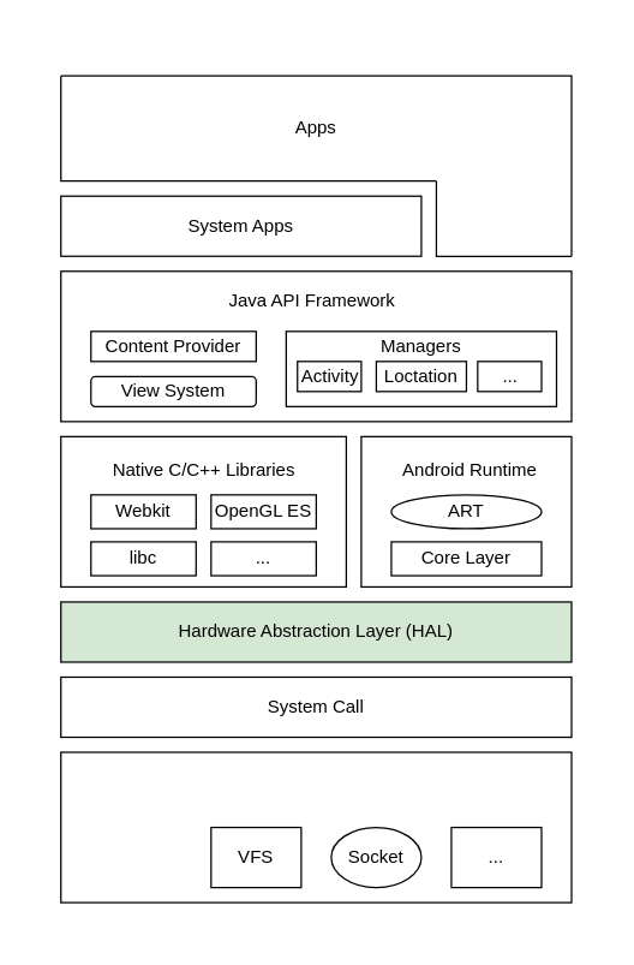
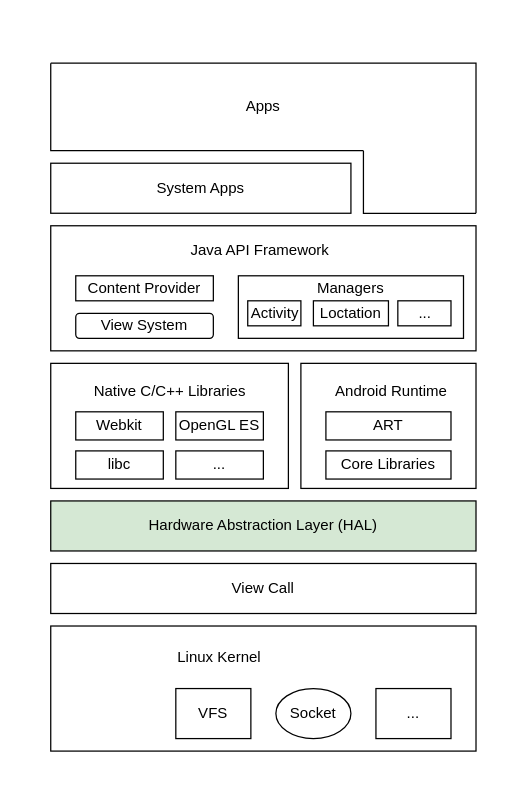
- <mxCell id="20" value="ART" style="ellipse;whiteSpace=wrap;html=1;" parent="1" vertex="1"><mxGeometry x="260" y="328.75" width="100" height="22.5" as="geometry" /></mxCell>
+ <mxCell id="20" value="ART" style="rounded=0;whiteSpace=wrap;html=1;" parent="1" vertex="1"><mxGeometry x="260" y="328.75" width="100" height="22.5" as="geometry" /></mxCell>
- <mxCell id="19" value="Core Layer" style="rounded=0;whiteSpace=wrap;html=1;" parent="1" vertex="1"><mxGeometry x="260" y="360" width="100" height="22.5" as="geometry" /></mxCell>
+ <mxCell id="19" value="Core Libraries" style="rounded=0;whiteSpace=wrap;html=1;" parent="1" vertex="1"><mxGeometry x="260" y="360" width="100" height="22.5" as="geometry" /></mxCell>
- <mxCell id="8" value="System Call" style="rounded=0;whiteSpace=wrap;html=1;" parent="1" vertex="1"><mxGeometry x="40" y="450" width="340" height="40" as="geometry" /></mxCell>
+ <mxCell id="8" value="View Call" style="rounded=0;whiteSpace=wrap;html=1;" parent="1" vertex="1"><mxGeometry x="40" y="450" width="340" height="40" as="geometry" /></mxCell>
+ <mxCell id="5" value="&lt;span&gt;Linux Kernel&lt;/span&gt;" style="rounded=0;whiteSpace=wrap;html=1;strokeColor=none;" parent="1" vertex="1"><mxGeometry x="95" y="510" width="160" height="30" as="geometry" /></mxCell>
